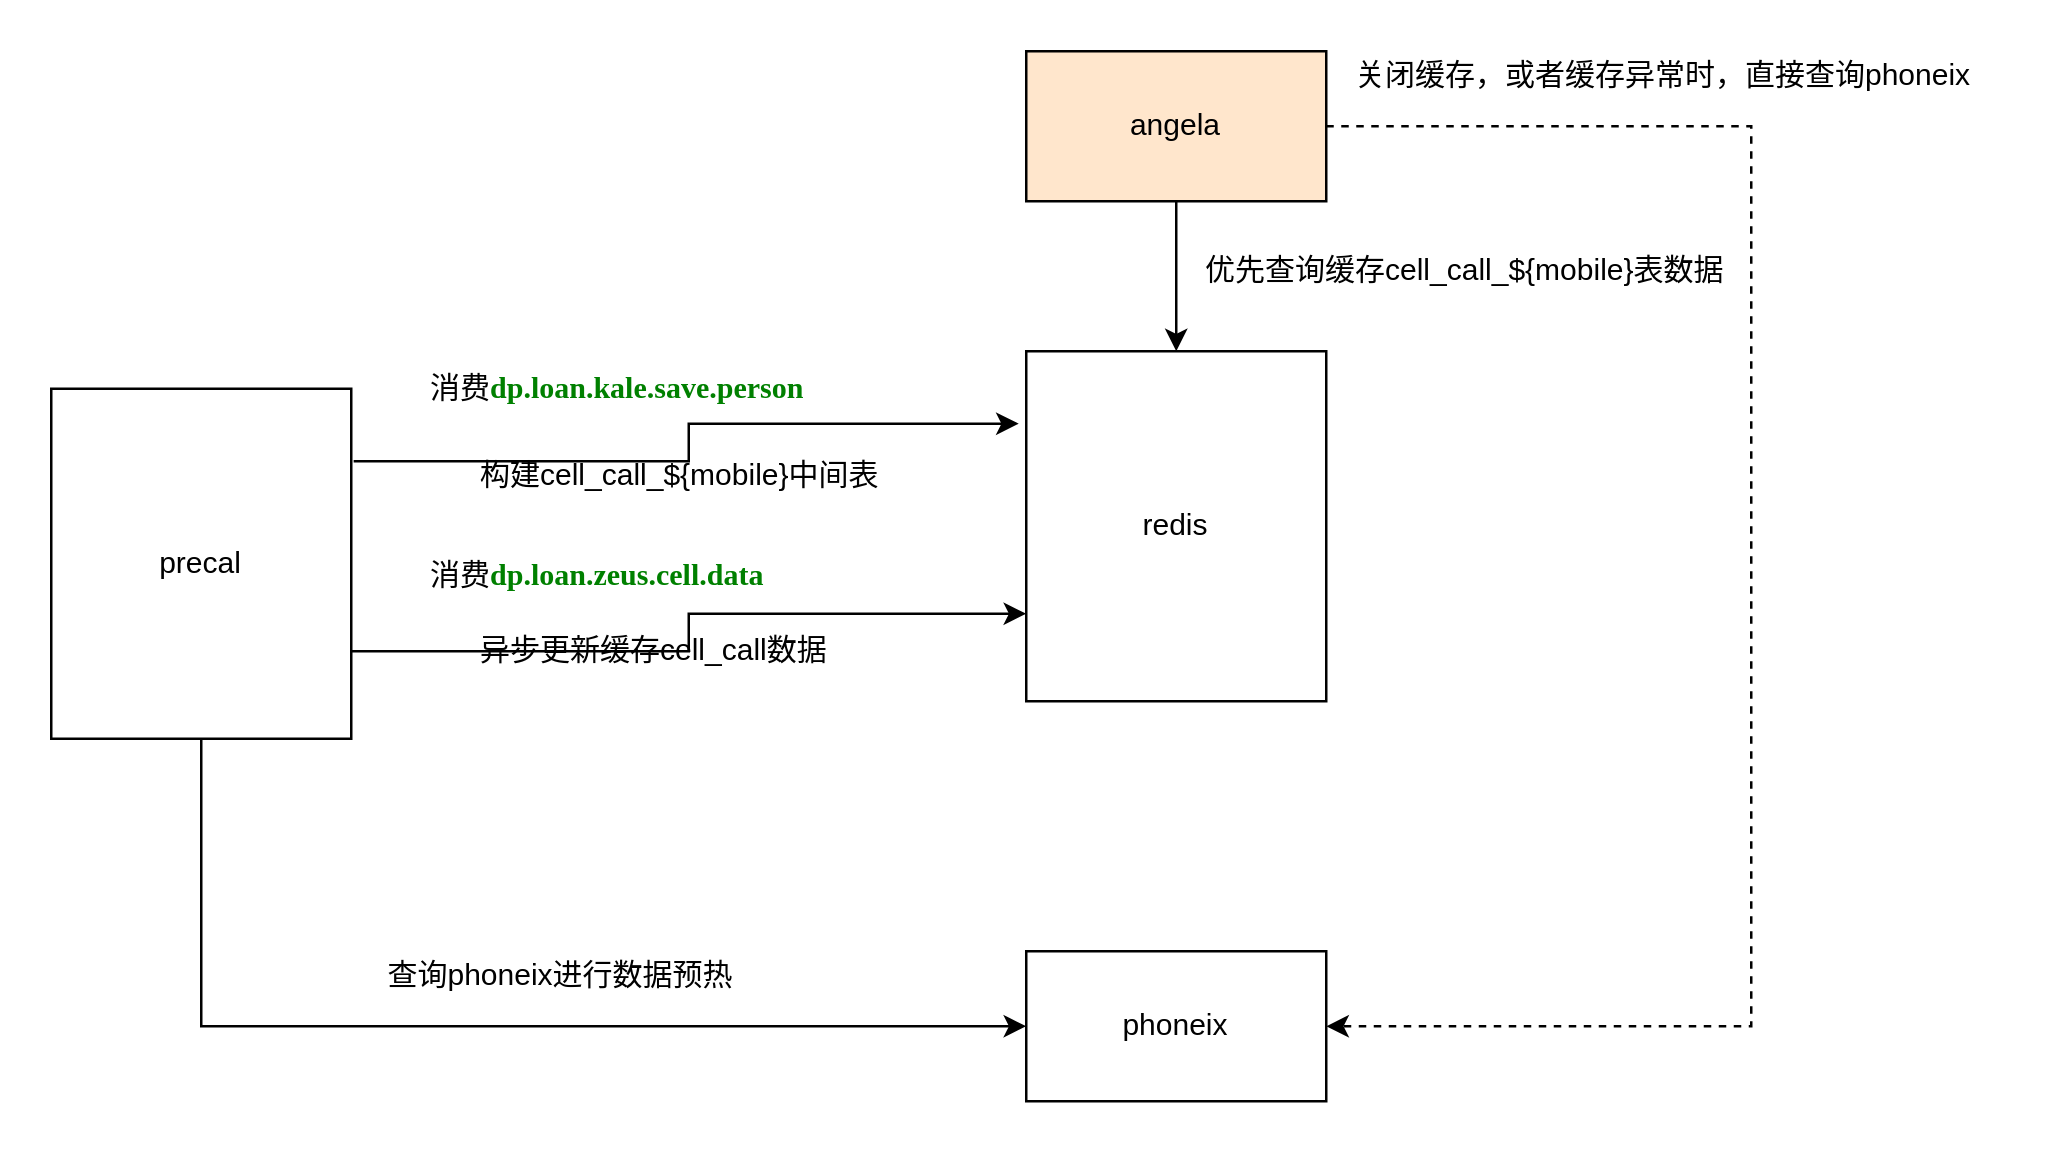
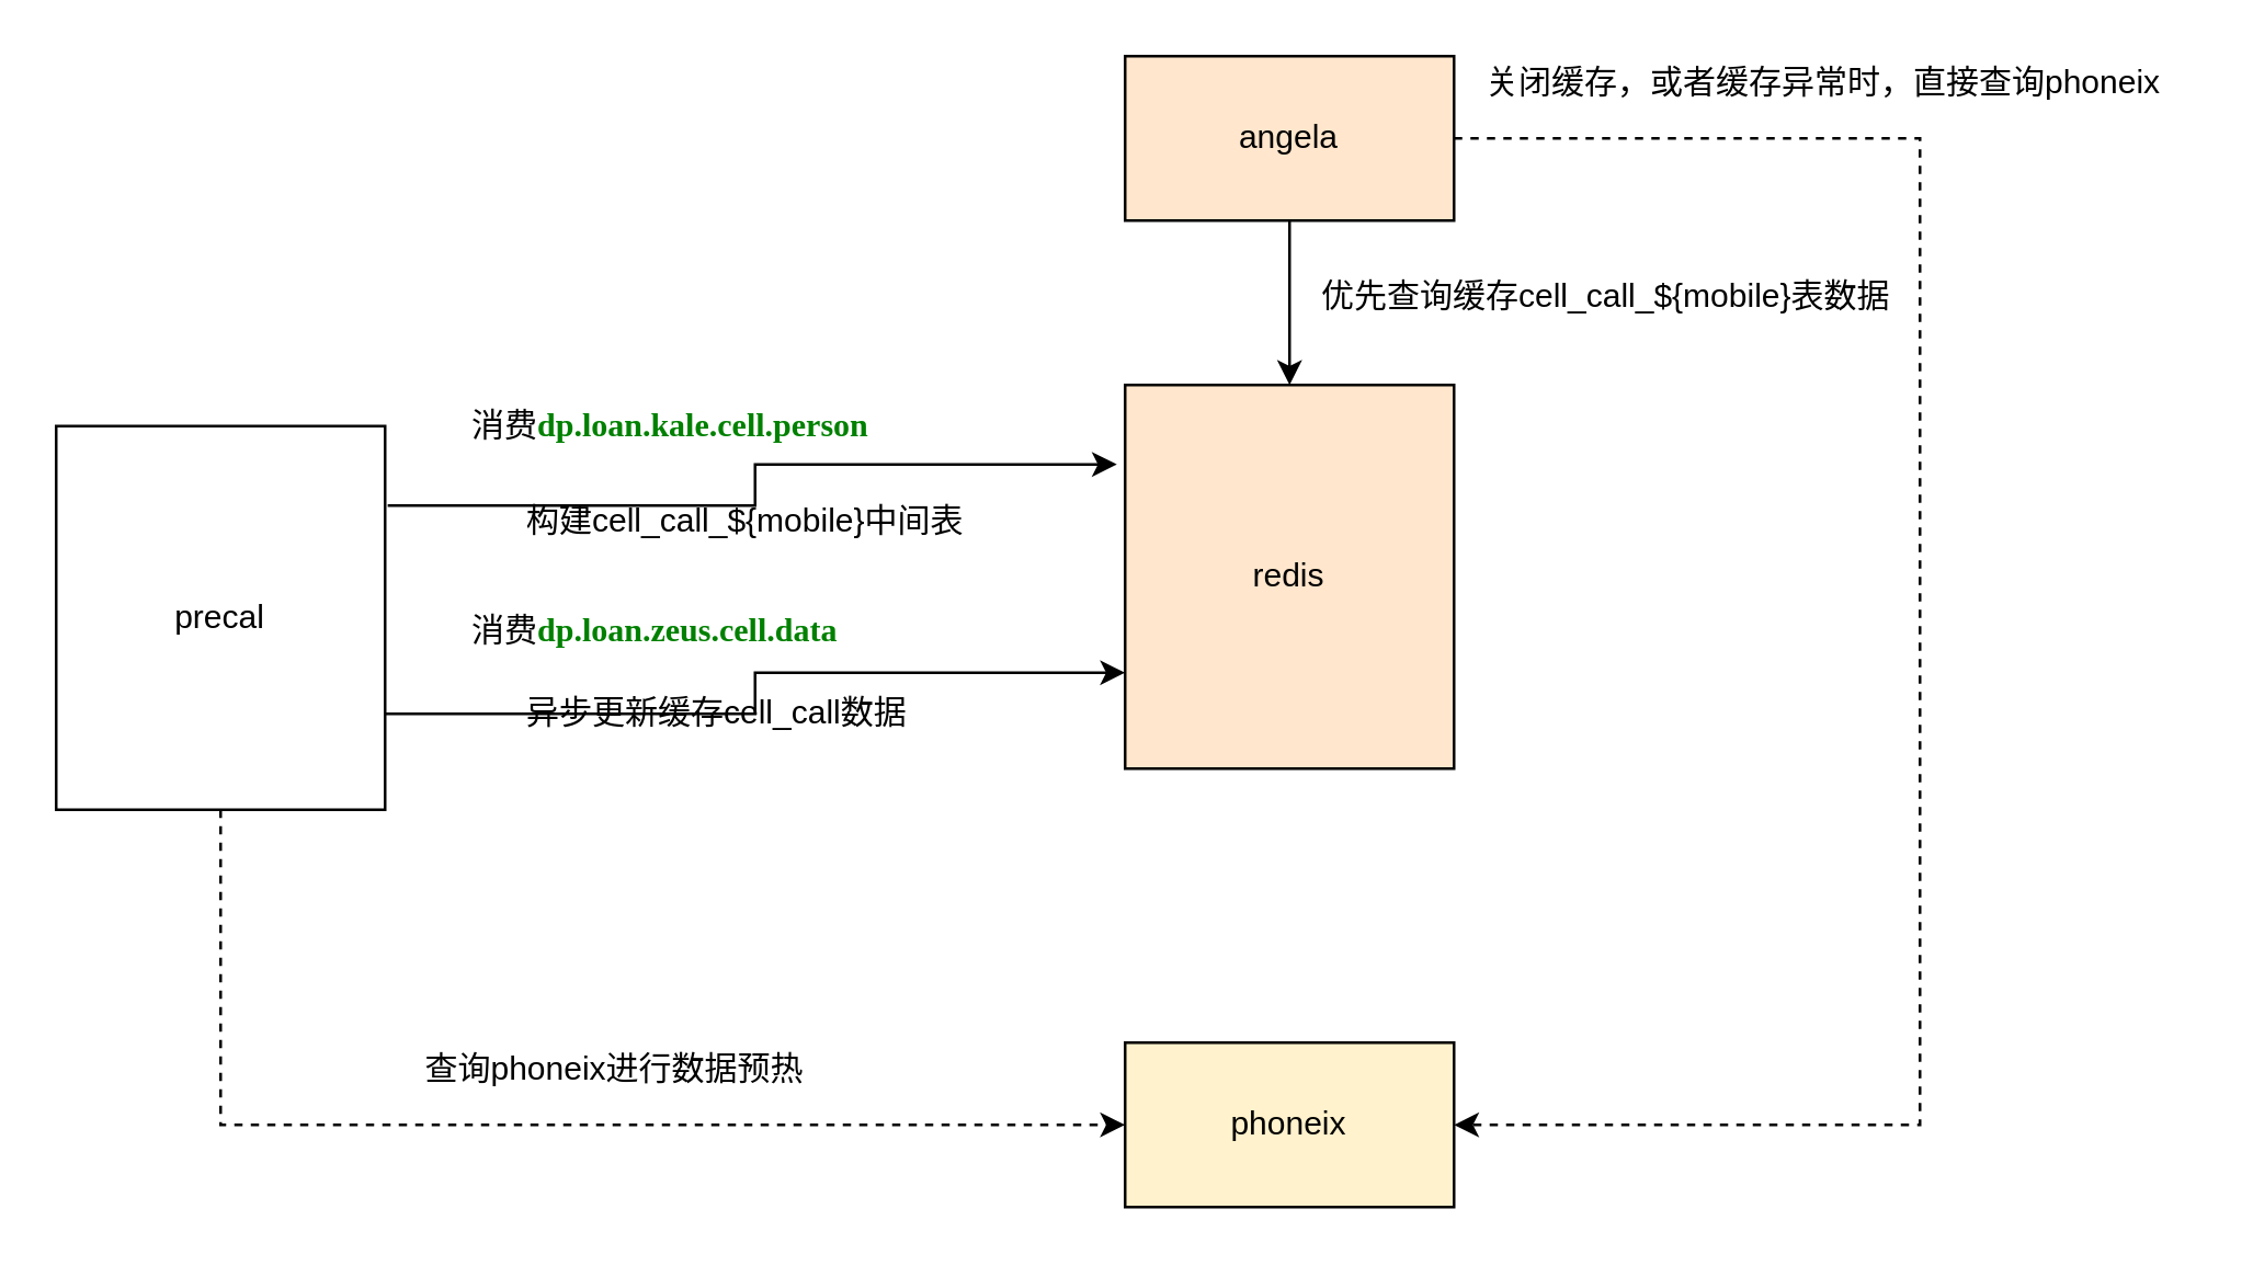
- <mxCell id="12" value="消费&lt;span style=&quot;color: rgb(0 , 128 , 0) ; font-weight: bold ; background-color: rgb(255 , 255 , 255) ; font-family: &amp;#34;menlo&amp;#34; ; font-size: 9pt&quot;&gt;dp.loan.kale.save.person&lt;/span&gt;" style="text;html=1;resizable=0;points=[];autosize=1;align=left;verticalAlign=top;spacingTop=-4;" vertex="1" parent="1"><mxGeometry x="170" y="145" width="210" height="20" as="geometry" /></mxCell>
+ <mxCell id="12" value="消费&lt;span style=&quot;color: rgb(0 , 128 , 0) ; font-weight: bold ; background-color: rgb(255 , 255 , 255) ; font-family: &amp;#34;menlo&amp;#34; ; font-size: 9pt&quot;&gt;dp.loan.kale.cell.person&lt;/span&gt;" style="text;html=1;resizable=0;points=[];autosize=1;align=left;verticalAlign=top;spacingTop=-4;" vertex="1" parent="1"><mxGeometry x="170" y="145" width="210" height="20" as="geometry" /></mxCell>
- <mxCell id="5" value="redis" style="rounded=0;whiteSpace=wrap;html=1;" vertex="1" parent="1"><mxGeometry x="410" y="140" width="120" height="140" as="geometry" /></mxCell>
+ <mxCell id="5" value="redis" style="rounded=0;whiteSpace=wrap;html=1;fillColor=#ffe6cc;" vertex="1" parent="1"><mxGeometry x="410" y="140" width="120" height="140" as="geometry" /></mxCell>
- <mxCell id="8" style="edgeStyle=orthogonalEdgeStyle;rounded=0;orthogonalLoop=1;jettySize=auto;html=1;exitX=0.5;exitY=1;exitDx=0;exitDy=0;entryX=0;entryY=0.5;entryDx=0;entryDy=0;dashed=0;" edge="1" parent="1" source="10" target="6"><mxGeometry relative="1" as="geometry" /></mxCell>
+ <mxCell id="8" style="edgeStyle=orthogonalEdgeStyle;rounded=0;orthogonalLoop=1;jettySize=auto;html=1;exitX=0.5;exitY=1;exitDx=0;exitDy=0;entryX=0;entryY=0.5;entryDx=0;entryDy=0;dashed=1;" edge="1" parent="1" source="10" target="6"><mxGeometry relative="1" as="geometry" /></mxCell>
- <mxCell id="6" value="phoneix" style="rounded=0;whiteSpace=wrap;html=1;" vertex="1" parent="1"><mxGeometry x="410" y="380" width="120" height="60" as="geometry" /></mxCell>
+ <mxCell id="6" value="phoneix" style="rounded=0;whiteSpace=wrap;html=1;fillColor=#fff2cc;" vertex="1" parent="1"><mxGeometry x="410" y="380" width="120" height="60" as="geometry" /></mxCell>
